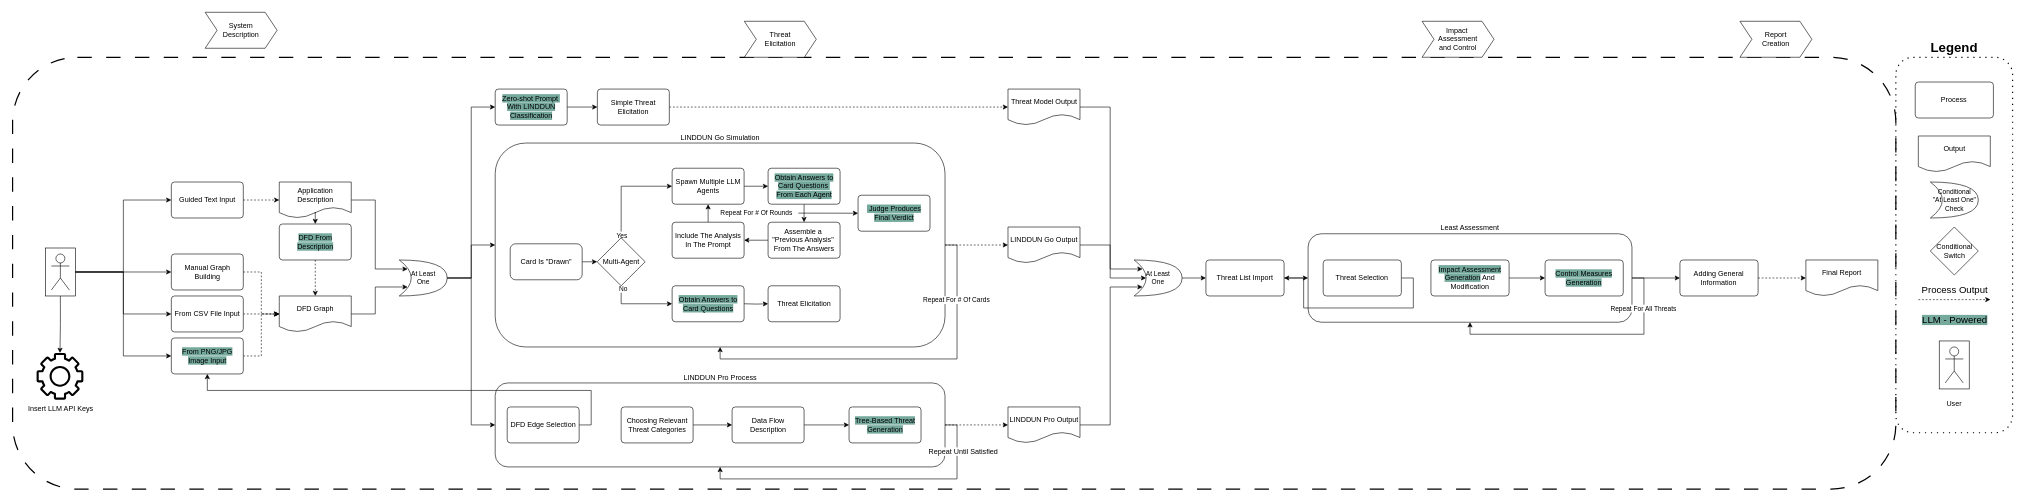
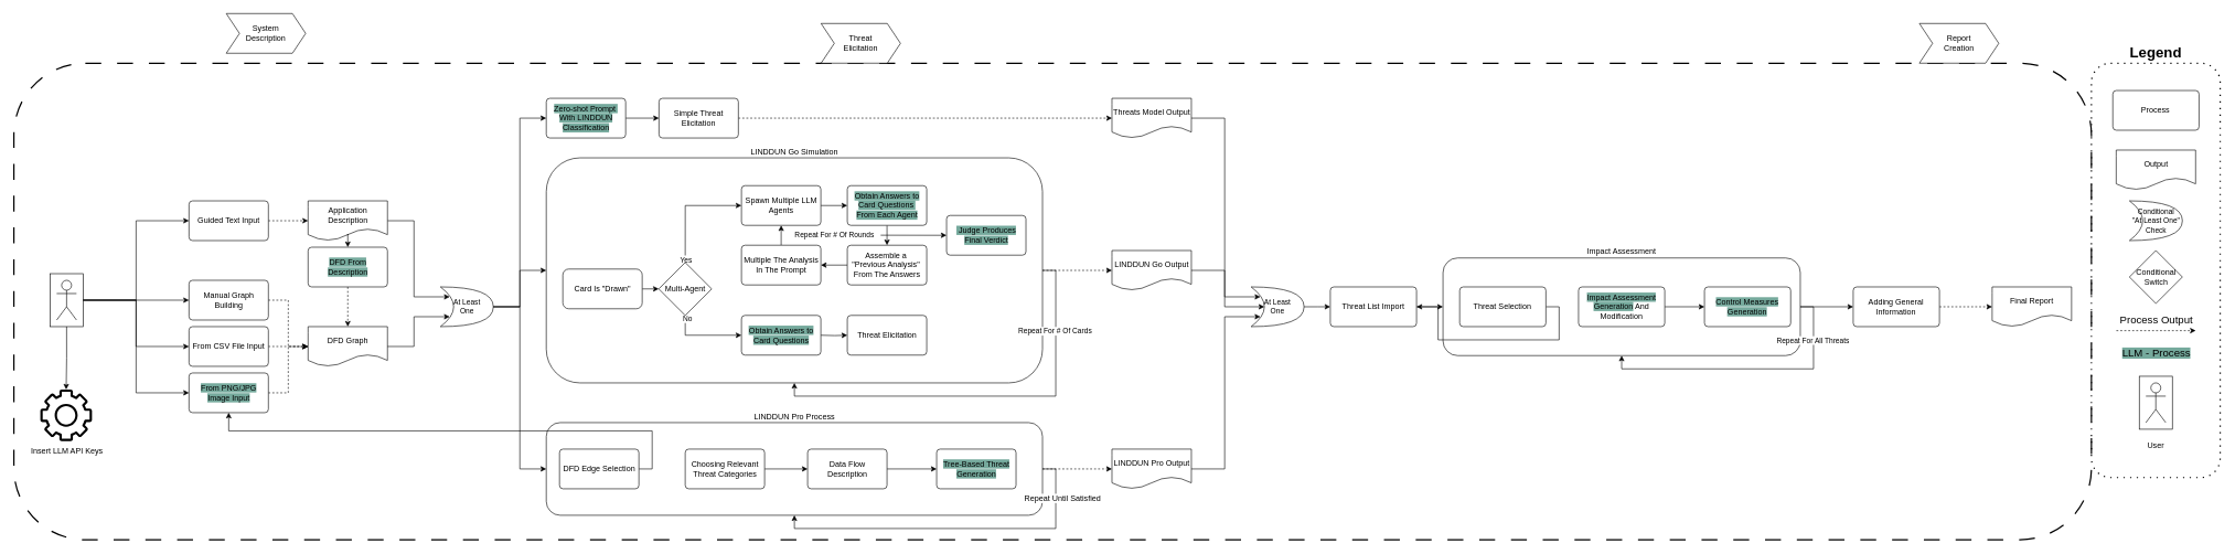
- <mxCell id="5" value="Impact&amp;nbsp;&lt;div&gt;Assessment&lt;div&gt;and Control&lt;/div&gt;&lt;/div&gt;" style="shape=step;perimeter=stepPerimeter;whiteSpace=wrap;html=1;fixedSize=1;" vertex="1" parent="1"><mxGeometry x="2370" y="35" width="120" height="60" as="geometry" /></mxCell>
- <mxCell id="40" value="Threat Model Output" style="shape=document;whiteSpace=wrap;html=1;boundedLbl=1;" vertex="1" parent="9"><mxGeometry x="855" width="120" height="60" as="geometry" /></mxCell>
+ <mxCell id="40" value="Threats Model Output" style="shape=document;whiteSpace=wrap;html=1;boundedLbl=1;" vertex="1" parent="9"><mxGeometry x="855" width="120" height="60" as="geometry" /></mxCell>
- <mxCell id="85" value="Least Assessment" style="rounded=1;whiteSpace=wrap;html=1;fillColor=none;labelPosition=center;verticalLabelPosition=top;align=center;verticalAlign=bottom;" vertex="1" parent="84"><mxGeometry width="540" height="147.5" as="geometry" /></mxCell>
+ <mxCell id="85" value="Impact Assessment" style="rounded=1;whiteSpace=wrap;html=1;fillColor=none;labelPosition=center;verticalLabelPosition=top;align=center;verticalAlign=bottom;" vertex="1" parent="84"><mxGeometry width="540" height="147.5" as="geometry" /></mxCell>
- <mxCell id="36" value="Include The Analysis In The Prompt" style="rounded=1;whiteSpace=wrap;html=1;arcSize=9;" vertex="1" parent="18"><mxGeometry x="270" y="90" width="120" height="60" as="geometry" /></mxCell>
+ <mxCell id="36" value="Multiple The Analysis In The Prompt" style="rounded=1;whiteSpace=wrap;html=1;arcSize=9;" vertex="1" parent="18"><mxGeometry x="270" y="90" width="120" height="60" as="geometry" /></mxCell>
- <mxCell id="107" value="&lt;span style=&quot;background-color: rgb(117, 169, 156); font-size: 16px;&quot;&gt;LLM - Powered&lt;/span&gt;" style="text;html=1;align=center;verticalAlign=middle;resizable=0;points=[];autosize=1;strokeColor=none;fillColor=none;fontSize=16;" vertex="1" parent="103"><mxGeometry x="32.67" y="423" width="130" height="30" as="geometry" /></mxCell>
+ <mxCell id="107" value="&lt;span style=&quot;background-color: rgb(117, 169, 156); font-size: 16px;&quot;&gt;LLM - Process&lt;/span&gt;" style="text;html=1;align=center;verticalAlign=middle;resizable=0;points=[];autosize=1;strokeColor=none;fillColor=none;fontSize=16;" vertex="1" parent="103"><mxGeometry x="32.67" y="423" width="130" height="30" as="geometry" /></mxCell>
